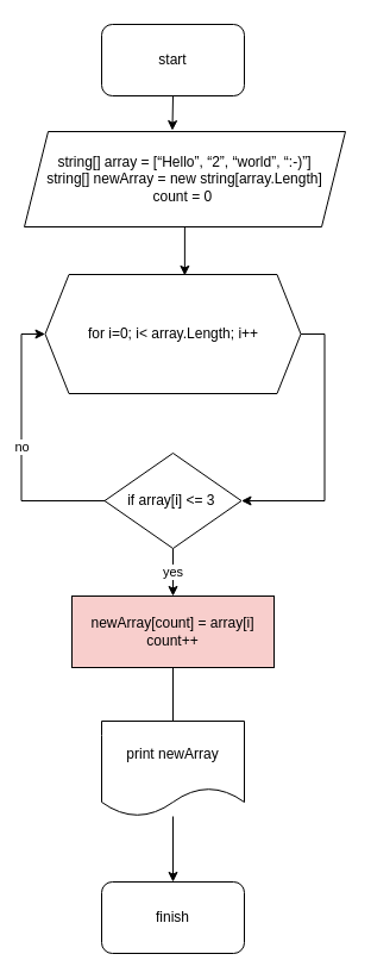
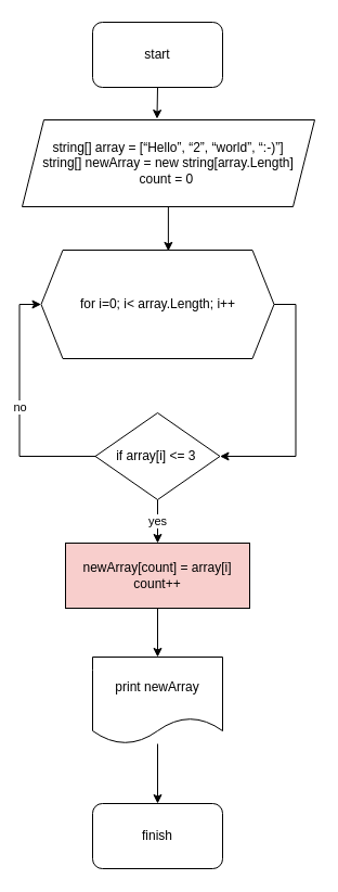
- <mxCell id="11" style="edgeStyle=orthogonalEdgeStyle;rounded=0;orthogonalLoop=1;jettySize=auto;html=1;exitX=0.5;exitY=1;exitDx=0;exitDy=0;entryX=0.5;entryY=0;entryDx=0;entryDy=0;endArrow=none;" edge="1" parent="1" source="12" target="14"><mxGeometry relative="1" as="geometry" /></mxCell>
+ <mxCell id="11" style="edgeStyle=orthogonalEdgeStyle;rounded=0;orthogonalLoop=1;jettySize=auto;html=1;exitX=0.5;exitY=1;exitDx=0;exitDy=0;entryX=0.5;entryY=0;entryDx=0;entryDy=0;" edge="1" parent="1" source="12" target="14"><mxGeometry relative="1" as="geometry" /></mxCell>
